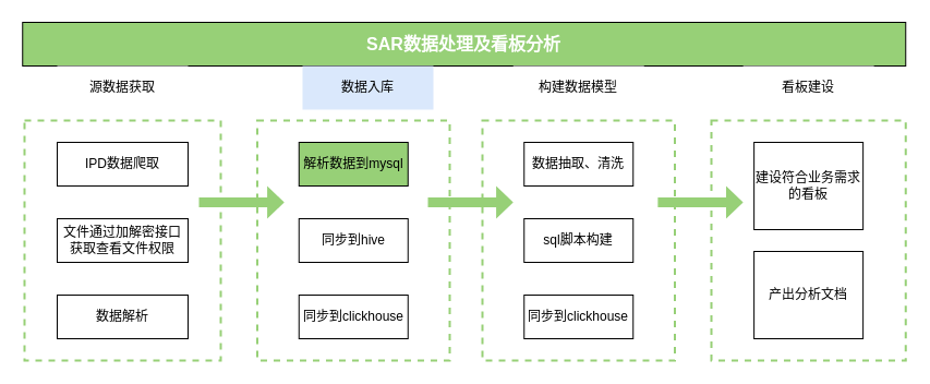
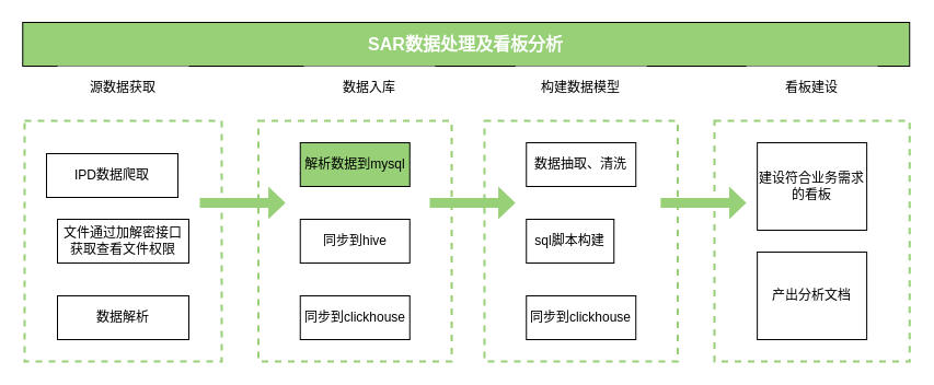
- <mxCell id="8" value="数据入库" style="rounded=0;whiteSpace=wrap;html=1;strokeColor=none;fillColor=#dae8fc;" vertex="1" parent="1"><mxGeometry x="277" y="60" width="120" height="40" as="geometry" /></mxCell>
+ <mxCell id="8" value="数据入库" style="rounded=0;whiteSpace=wrap;html=1;strokeColor=none;" vertex="1" parent="1"><mxGeometry x="277" y="60" width="120" height="40" as="geometry" /></mxCell>
- <mxCell id="5" value="IPD数据爬取" style="rounded=0;whiteSpace=wrap;html=1;" vertex="1" parent="1"><mxGeometry x="52" y="130" width="120" height="40" as="geometry" /></mxCell>
+ <mxCell id="5" value="IPD数据爬取" style="rounded=0;whiteSpace=wrap;html=1;" vertex="1" parent="1"><mxGeometry x="42" y="140" width="120" height="40" as="geometry" /></mxCell>
- <mxCell id="16" value="sql脚本构建" style="rounded=0;whiteSpace=wrap;html=1;" vertex="1" parent="1"><mxGeometry x="480.25" y="200" width="100" height="40" as="geometry" /></mxCell>
+ <mxCell id="16" value="sql脚本构建" style="rounded=0;whiteSpace=wrap;html=1;" vertex="1" parent="1"><mxGeometry x="480.25" y="200" width="80" height="40" as="geometry" /></mxCell>
